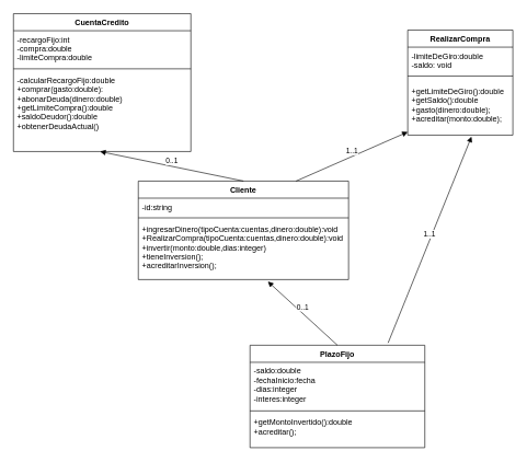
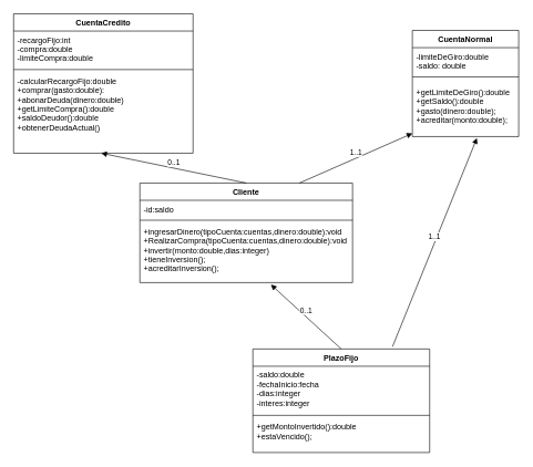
- <mxCell id="6" value="RealizarCompra" style="swimlane;fontStyle=1;align=center;verticalAlign=top;childLayout=stackLayout;horizontal=1;startSize=26;horizontalStack=0;resizeParent=1;resizeParentMax=0;resizeLast=0;collapsible=1;marginBottom=0;" parent="1" vertex="1"><mxGeometry x="620" y="45" width="160" height="160" as="geometry" /></mxCell>
+ <mxCell id="6" value="CuentaNormal" style="swimlane;fontStyle=1;align=center;verticalAlign=top;childLayout=stackLayout;horizontal=1;startSize=26;horizontalStack=0;resizeParent=1;resizeParentMax=0;resizeLast=0;collapsible=1;marginBottom=0;" parent="1" vertex="1"><mxGeometry x="620" y="45" width="160" height="160" as="geometry" /></mxCell>
- <mxCell id="7" value="-limiteDeGiro:double&#10;-saldo: void" style="text;strokeColor=none;fillColor=none;align=left;verticalAlign=top;spacingLeft=4;spacingRight=4;overflow=hidden;rotatable=0;points=[[0,0.5],[1,0.5]];portConstraint=eastwest;" parent="6" vertex="1"><mxGeometry y="26" width="160" height="34" as="geometry" /></mxCell>
+ <mxCell id="7" value="-limiteDeGiro:double&#10;-saldo: double" style="text;strokeColor=none;fillColor=none;align=left;verticalAlign=top;spacingLeft=4;spacingRight=4;overflow=hidden;rotatable=0;points=[[0,0.5],[1,0.5]];portConstraint=eastwest;" parent="6" vertex="1"><mxGeometry y="26" width="160" height="34" as="geometry" /></mxCell>
- <mxCell id="11" value="-id:string" style="text;strokeColor=none;fillColor=none;align=left;verticalAlign=top;spacingLeft=4;spacingRight=4;overflow=hidden;rotatable=0;points=[[0,0.5],[1,0.5]];portConstraint=eastwest;" parent="10" vertex="1"><mxGeometry y="26" width="320" height="26" as="geometry" /></mxCell>
+ <mxCell id="11" value="-id:saldo" style="text;strokeColor=none;fillColor=none;align=left;verticalAlign=top;spacingLeft=4;spacingRight=4;overflow=hidden;rotatable=0;points=[[0,0.5],[1,0.5]];portConstraint=eastwest;" parent="10" vertex="1"><mxGeometry y="26" width="320" height="26" as="geometry" /></mxCell>
- <mxCell id="19" value="+getMontoInvertido():double&#10;+acreditar();" style="text;strokeColor=none;fillColor=none;align=left;verticalAlign=top;spacingLeft=4;spacingRight=4;overflow=hidden;rotatable=0;points=[[0,0.5],[1,0.5]];portConstraint=eastwest;" parent="16" vertex="1"><mxGeometry y="104" width="266" height="52" as="geometry" /></mxCell>
+ <mxCell id="19" value="+getMontoInvertido():double&#10;+estaVencido();" style="text;strokeColor=none;fillColor=none;align=left;verticalAlign=top;spacingLeft=4;spacingRight=4;overflow=hidden;rotatable=0;points=[[0,0.5],[1,0.5]];portConstraint=eastwest;" parent="16" vertex="1"><mxGeometry y="104" width="266" height="52" as="geometry" /></mxCell>
